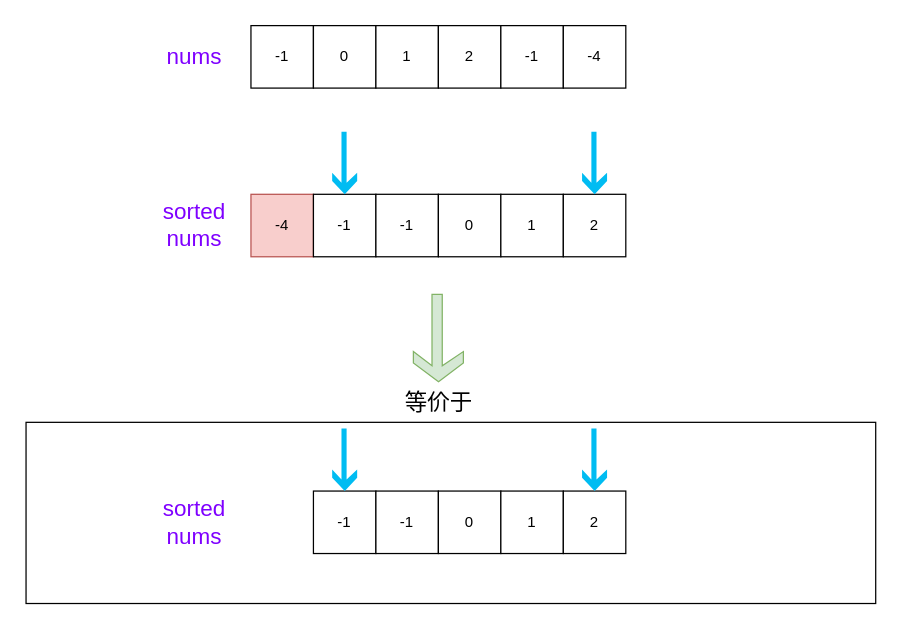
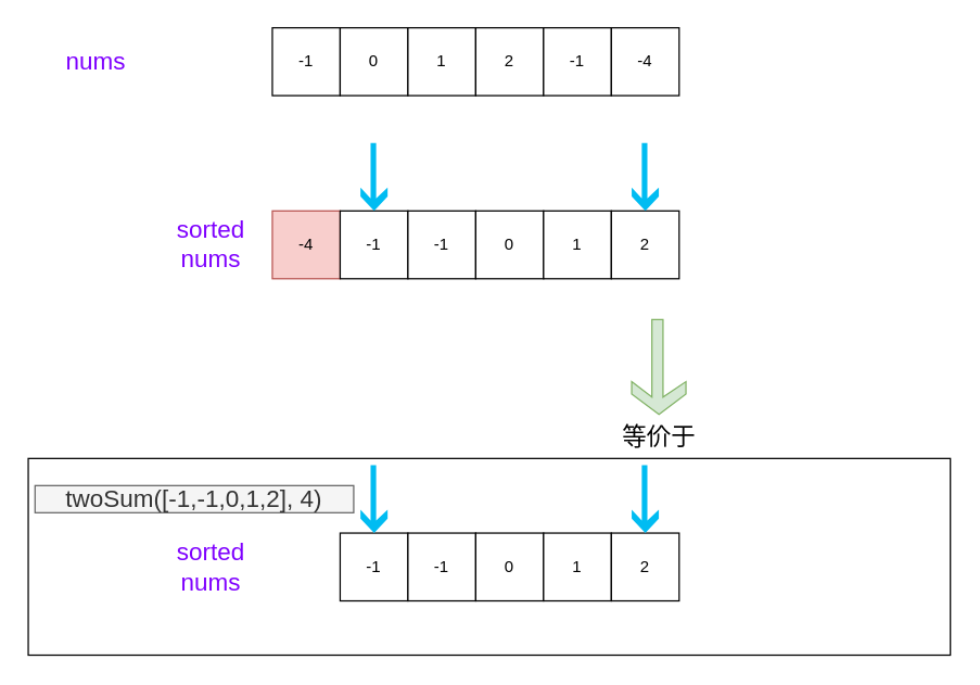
- <mxCell id="15" value="nums" style="text;html=1;strokeColor=none;fillColor=none;align=center;verticalAlign=middle;whiteSpace=wrap;rounded=0;fontColor=#7F00FF;fontSize=18;" vertex="1" parent="1"><mxGeometry x="120" y="35" width="70" height="20" as="geometry" /></mxCell>
+ <mxCell id="15" value="nums" style="text;html=1;strokeColor=none;fillColor=none;align=center;verticalAlign=middle;whiteSpace=wrap;rounded=0;fontColor=#7F00FF;fontSize=18;" vertex="1" parent="1"><mxGeometry x="35" y="35" width="70" height="20" as="geometry" /></mxCell>
- <mxCell id="28" value="等价于" style="pointerEvents=1;shadow=0;dashed=0;html=1;strokeColor=#82b366;labelPosition=center;verticalLabelPosition=bottom;verticalAlign=top;align=center;shape=mxgraph.mscae.deprecated.poster_arrow;fillColor=#d5e8d4;fontSize=18;" vertex="1" parent="1"><mxGeometry x="330" y="235" width="40" height="70" as="geometry" /></mxCell>
+ <mxCell id="28" value="等价于" style="pointerEvents=1;shadow=0;dashed=0;html=1;strokeColor=#82b366;labelPosition=center;verticalLabelPosition=bottom;verticalAlign=top;align=center;shape=mxgraph.mscae.deprecated.poster_arrow;fillColor=#d5e8d4;fontSize=18;" vertex="1" parent="1"><mxGeometry x="465" y="235" width="40" height="70" as="geometry" /></mxCell>
+ <mxCell id="27" value="twoSum([-1,-1,0,1,2], 4)" style="text;html=1;strokeColor=#666666;fillColor=#f5f5f5;align=center;verticalAlign=middle;whiteSpace=wrap;rounded=0;fontSize=18;fontColor=#333333;" vertex="1" parent="1"><mxGeometry x="25" y="357.5" width="235" height="20" as="geometry" /></mxCell>
